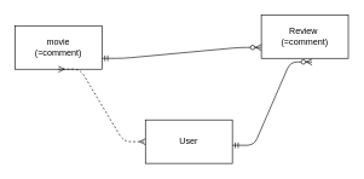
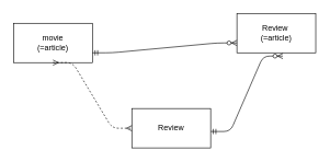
- <mxCell id="3" value="Review&amp;nbsp;&lt;br&gt;(=comment)" style="rounded=0;whiteSpace=wrap;html=1;" vertex="1" parent="1"><mxGeometry x="360" y="20" width="120" height="60" as="geometry" /></mxCell>
+ <mxCell id="3" value="Review&amp;nbsp;&lt;br&gt;(=article)" style="rounded=0;whiteSpace=wrap;html=1;" vertex="1" parent="1"><mxGeometry x="360" y="20" width="120" height="60" as="geometry" /></mxCell>
- <mxCell id="2" value="movie&lt;br&gt;(=comment)" style="rounded=0;whiteSpace=wrap;html=1;" vertex="1" parent="1"><mxGeometry x="20" y="35" width="120" height="60" as="geometry" /></mxCell>
+ <mxCell id="2" value="movie&lt;br&gt;(=article)" style="rounded=0;whiteSpace=wrap;html=1;" vertex="1" parent="1"><mxGeometry x="20" y="35" width="120" height="60" as="geometry" /></mxCell>
- <mxCell id="4" value="User" style="rounded=0;whiteSpace=wrap;html=1;" vertex="1" parent="1"><mxGeometry x="200" y="165" width="120" height="60" as="geometry" /></mxCell>
+ <mxCell id="4" value="Review" style="rounded=0;whiteSpace=wrap;html=1;" vertex="1" parent="1"><mxGeometry x="200" y="165" width="120" height="60" as="geometry" /></mxCell>
